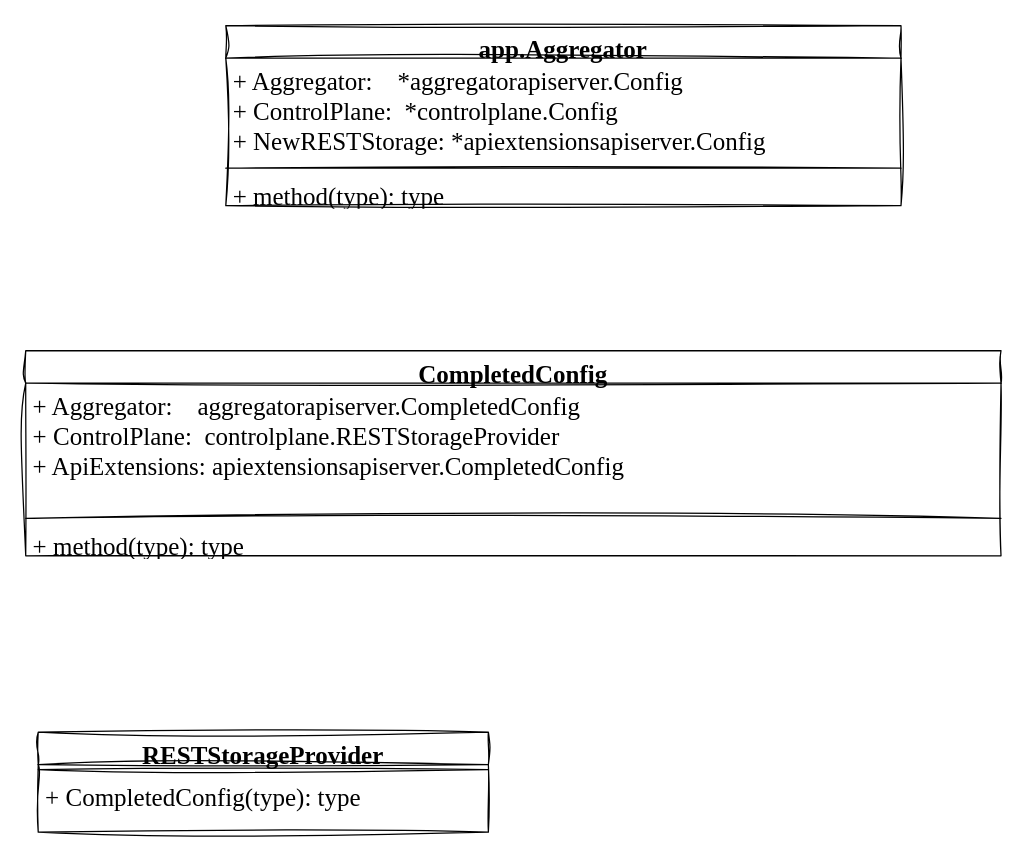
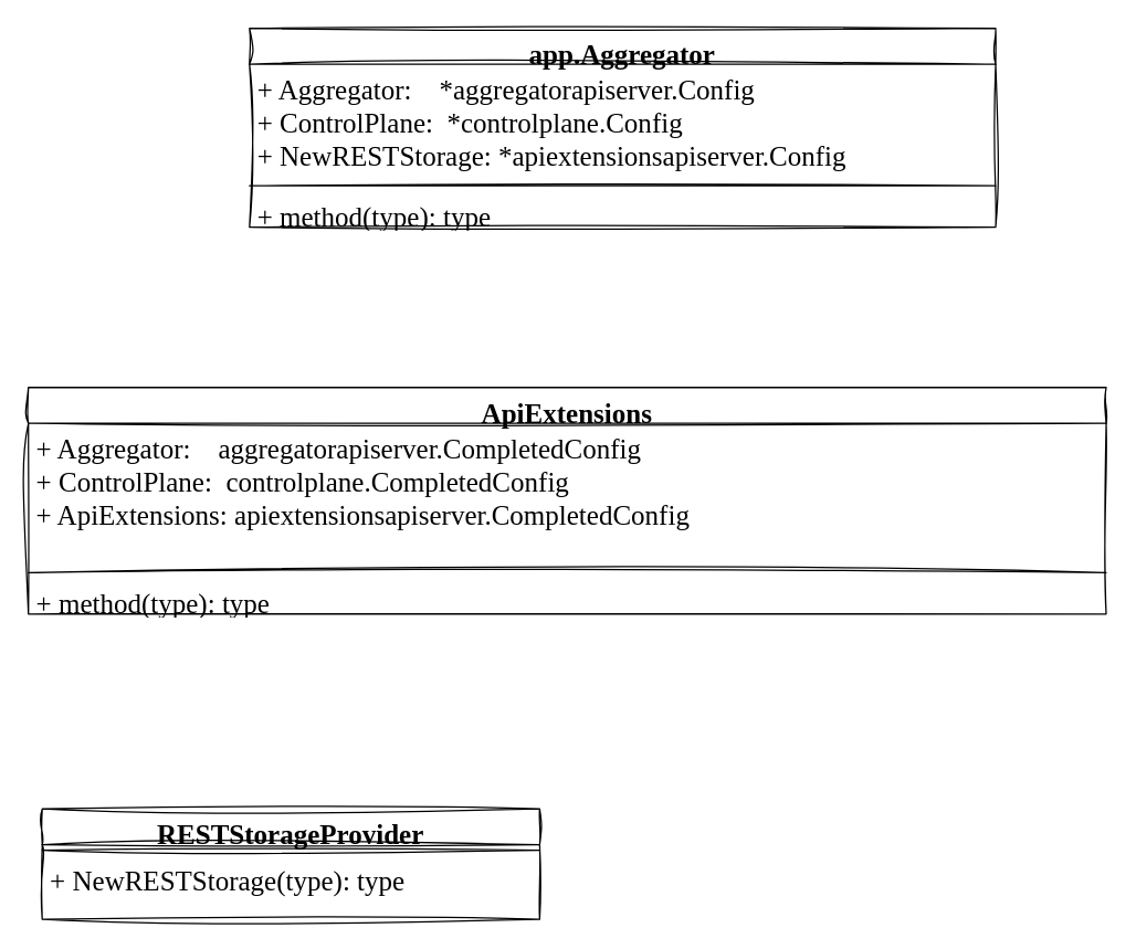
- <mxCell id="5" value="CompletedConfig" style="swimlane;fontStyle=1;align=center;verticalAlign=top;childLayout=stackLayout;horizontal=1;startSize=26;horizontalStack=0;resizeParent=1;resizeParentMax=0;resizeLast=0;collapsible=1;marginBottom=0;whiteSpace=wrap;html=1;sketch=1;hachureGap=4;jiggle=2;curveFitting=1;fontFamily=Architects Daughter;fontSource=https%3A%2F%2Ffonts.googleapis.com%2Fcss%3Ffamily%3DArchitects%2BDaughter;fontSize=20;" parent="1" vertex="1"><mxGeometry x="20" y="280" width="780" height="164" as="geometry" /></mxCell>
+ <mxCell id="5" value="ApiExtensions" style="swimlane;fontStyle=1;align=center;verticalAlign=top;childLayout=stackLayout;horizontal=1;startSize=26;horizontalStack=0;resizeParent=1;resizeParentMax=0;resizeLast=0;collapsible=1;marginBottom=0;whiteSpace=wrap;html=1;sketch=1;hachureGap=4;jiggle=2;curveFitting=1;fontFamily=Architects Daughter;fontSource=https%3A%2F%2Ffonts.googleapis.com%2Fcss%3Ffamily%3DArchitects%2BDaughter;fontSize=20;" parent="1" vertex="1"><mxGeometry x="20" y="280" width="780" height="164" as="geometry" /></mxCell>
- <mxCell id="6" value="&lt;div&gt;+ Aggregator:&amp;nbsp; &amp;nbsp; aggregatorapiserver.CompletedConfig&lt;/div&gt;&lt;div&gt;+ ControlPlane:&amp;nbsp; controlplane.RESTStorageProvider&lt;/div&gt;&lt;div&gt;+ ApiExtensions: apiextensionsapiserver.CompletedConfig&lt;/div&gt;" style="text;strokeColor=none;fillColor=none;align=left;verticalAlign=top;spacingLeft=4;spacingRight=4;overflow=hidden;rotatable=0;points=[[0,0.5],[1,0.5]];portConstraint=eastwest;whiteSpace=wrap;html=1;fontSize=20;fontFamily=Architects Daughter;" parent="5" vertex="1"><mxGeometry y="26" width="780" height="104" as="geometry" /></mxCell>
+ <mxCell id="6" value="&lt;div&gt;+ Aggregator:&amp;nbsp; &amp;nbsp; aggregatorapiserver.CompletedConfig&lt;/div&gt;&lt;div&gt;+ ControlPlane:&amp;nbsp; controlplane.CompletedConfig&lt;/div&gt;&lt;div&gt;+ ApiExtensions: apiextensionsapiserver.CompletedConfig&lt;/div&gt;" style="text;strokeColor=none;fillColor=none;align=left;verticalAlign=top;spacingLeft=4;spacingRight=4;overflow=hidden;rotatable=0;points=[[0,0.5],[1,0.5]];portConstraint=eastwest;whiteSpace=wrap;html=1;fontSize=20;fontFamily=Architects Daughter;" parent="5" vertex="1"><mxGeometry y="26" width="780" height="104" as="geometry" /></mxCell>
- <mxCell id="4" value="+ CompletedConfig(type): type" style="text;strokeColor=none;fillColor=none;align=left;verticalAlign=top;spacingLeft=4;spacingRight=4;overflow=hidden;rotatable=0;points=[[0,0.5],[1,0.5]];portConstraint=eastwest;whiteSpace=wrap;html=1;fontSize=20;fontFamily=Architects Daughter;" parent="2" vertex="1"><mxGeometry y="34" width="360" height="46" as="geometry" /></mxCell>
+ <mxCell id="4" value="+ NewRESTStorage(type): type" style="text;strokeColor=none;fillColor=none;align=left;verticalAlign=top;spacingLeft=4;spacingRight=4;overflow=hidden;rotatable=0;points=[[0,0.5],[1,0.5]];portConstraint=eastwest;whiteSpace=wrap;html=1;fontSize=20;fontFamily=Architects Daughter;" parent="2" vertex="1"><mxGeometry y="34" width="360" height="46" as="geometry" /></mxCell>
